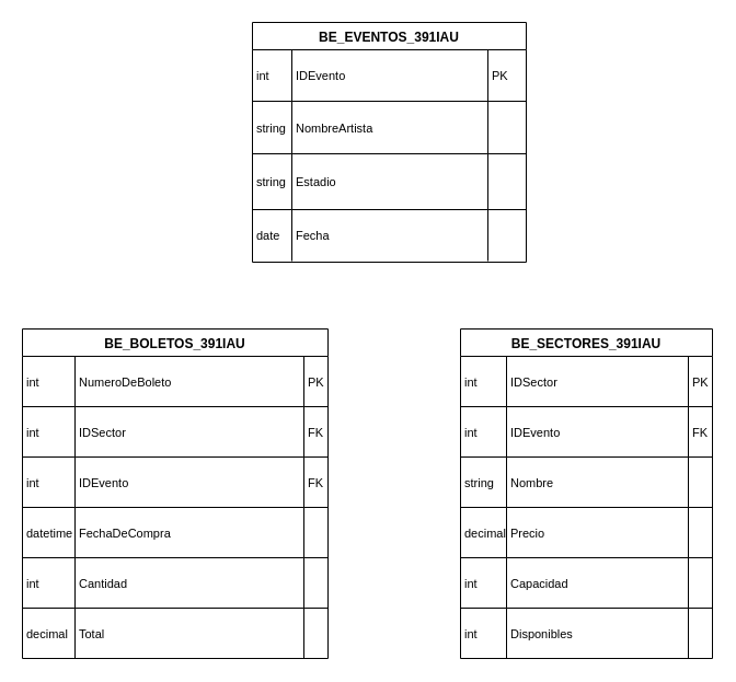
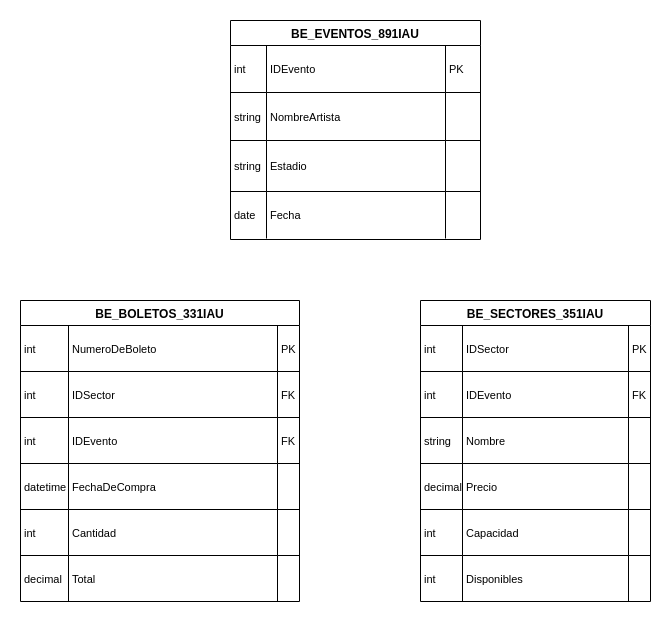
- <mxCell id="2" value="BE_EVENTOS_391IAU" style="shape=table;startSize=25;container=1;collapsible=0;childLayout=tableLayout;fixedRows=1;rowLines=1;fontStyle=1;align=center;resizeLast=1;" vertex="1" parent="1"><mxGeometry x="230" y="20" width="250" height="219" as="geometry" /></mxCell>
+ <mxCell id="2" value="BE_EVENTOS_891IAU" style="shape=table;startSize=25;container=1;collapsible=0;childLayout=tableLayout;fixedRows=1;rowLines=1;fontStyle=1;align=center;resizeLast=1;" vertex="1" parent="1"><mxGeometry x="230" y="20" width="250" height="219" as="geometry" /></mxCell>
- <mxCell id="44" value="BE_BOLETOS_391IAU" style="shape=table;startSize=25;container=1;collapsible=0;childLayout=tableLayout;fixedRows=1;rowLines=1;fontStyle=1;align=center;resizeLast=1;" vertex="1" parent="1"><mxGeometry x="20" y="300" width="279" height="301" as="geometry" /></mxCell>
+ <mxCell id="44" value="BE_BOLETOS_331IAU" style="shape=table;startSize=25;container=1;collapsible=0;childLayout=tableLayout;fixedRows=1;rowLines=1;fontStyle=1;align=center;resizeLast=1;" vertex="1" parent="1"><mxGeometry x="20" y="300" width="279" height="301" as="geometry" /></mxCell>
- <mxCell id="19" value="BE_SECTORES_391IAU" style="shape=table;startSize=25;container=1;collapsible=0;childLayout=tableLayout;fixedRows=1;rowLines=1;fontStyle=1;align=center;resizeLast=1;" vertex="1" parent="1"><mxGeometry x="420" y="300" width="230" height="301" as="geometry" /></mxCell>
+ <mxCell id="19" value="BE_SECTORES_351IAU" style="shape=table;startSize=25;container=1;collapsible=0;childLayout=tableLayout;fixedRows=1;rowLines=1;fontStyle=1;align=center;resizeLast=1;" vertex="1" parent="1"><mxGeometry x="420" y="300" width="230" height="301" as="geometry" /></mxCell>
